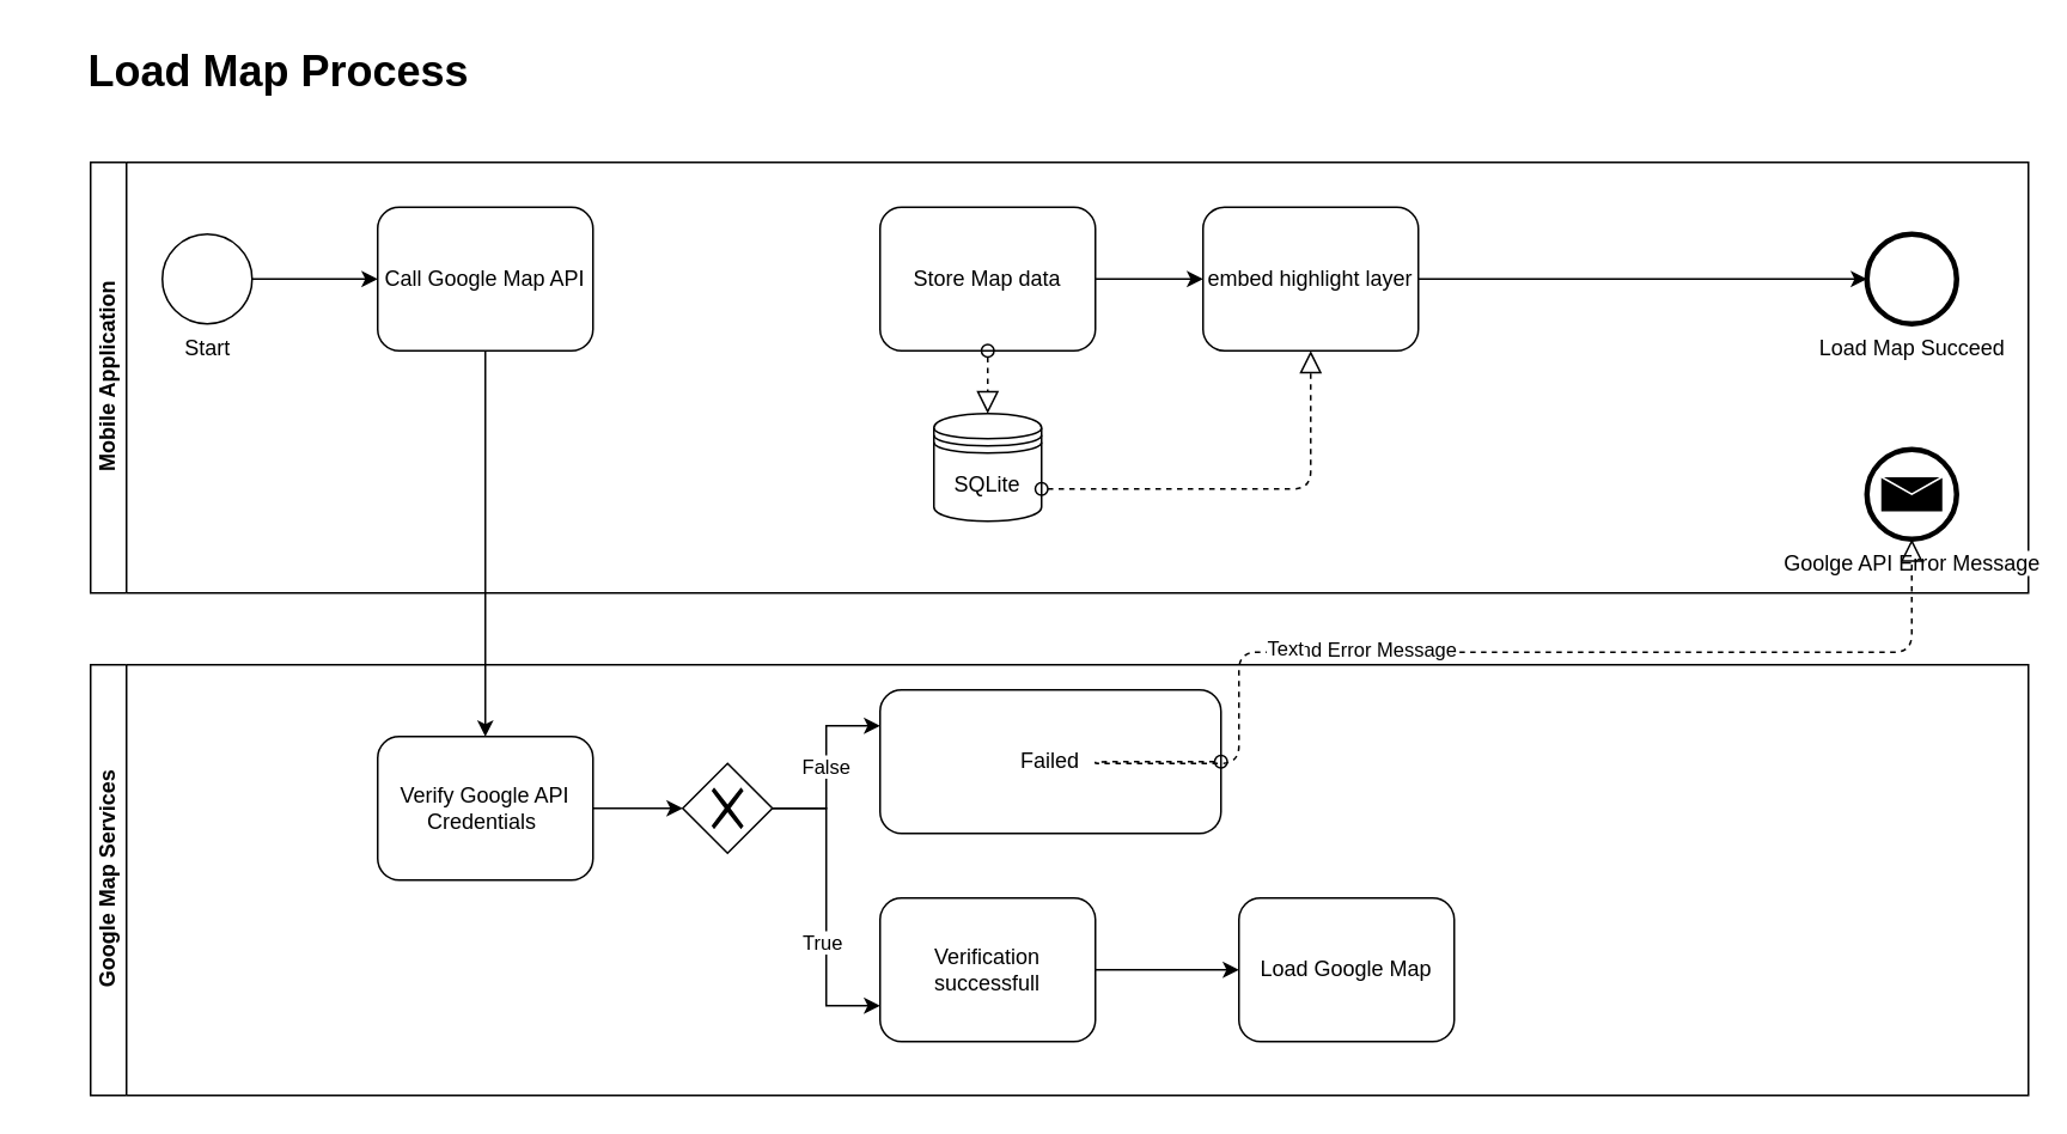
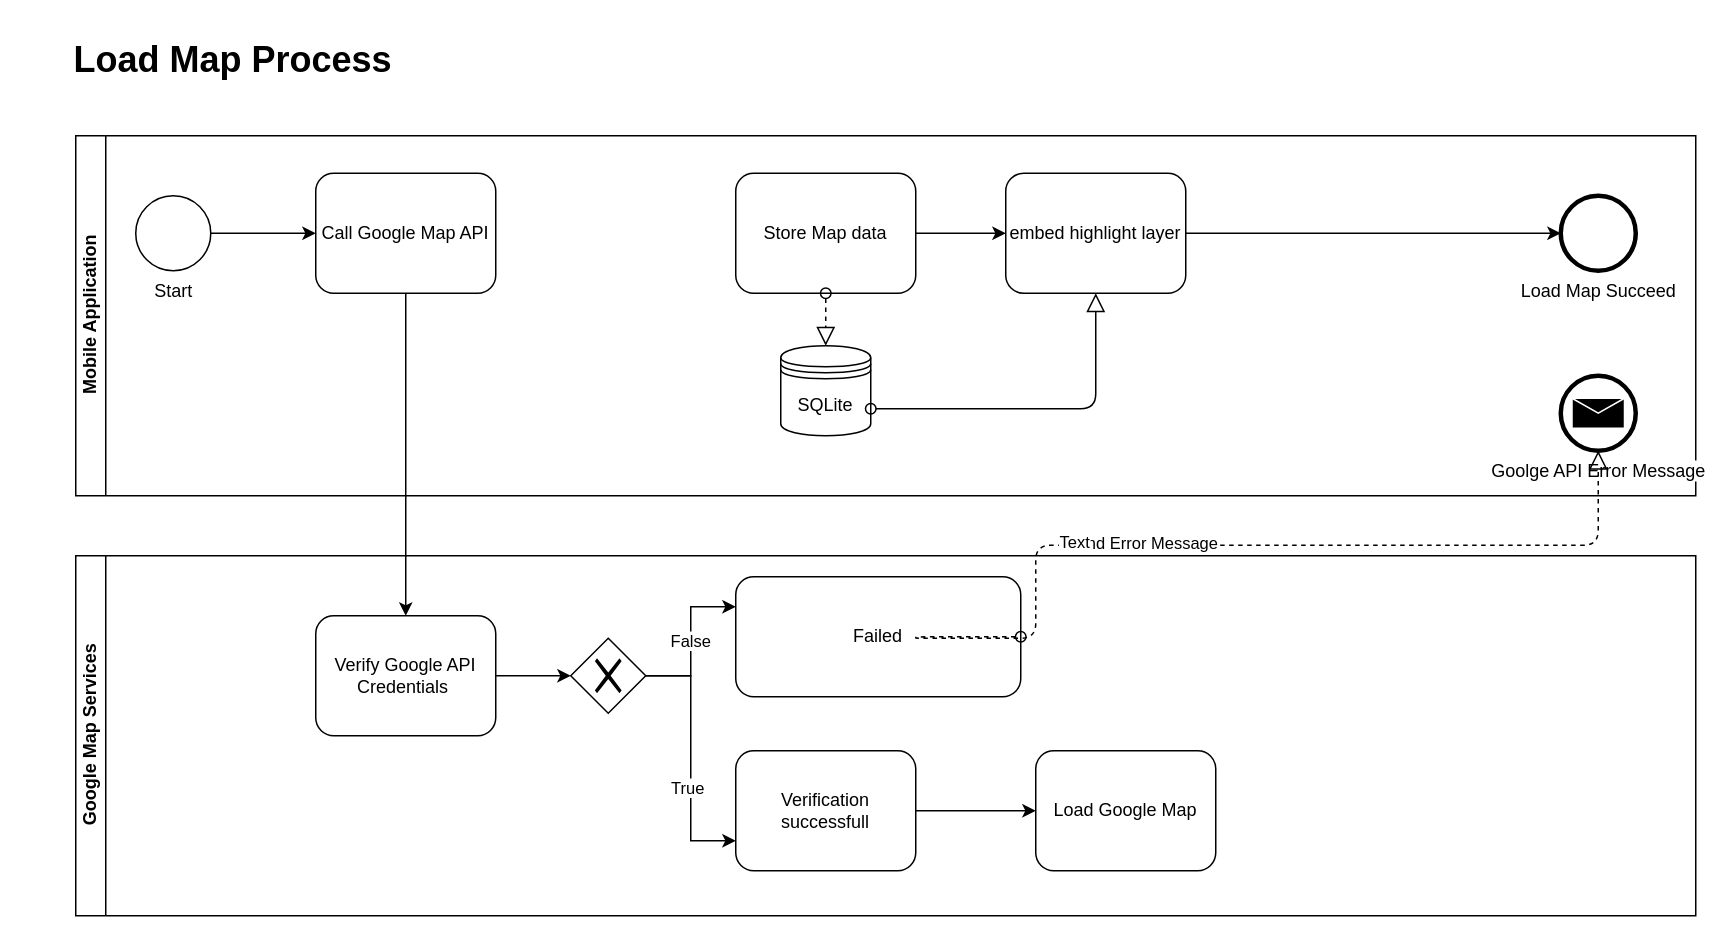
- <mxCell id="14" value="" style="startArrow=oval;startFill=0;startSize=7;endArrow=block;endFill=0;endSize=10;dashed=1;html=1;exitX=1;exitY=0.7;exitDx=0;exitDy=0;entryX=0.5;entryY=1;entryDx=0;entryDy=0;edgeStyle=orthogonalEdgeStyle;" edge="1" parent="2" source="8" target="13"><mxGeometry width="100" relative="1" as="geometry"><mxPoint x="160" y="200" as="sourcePoint" /><mxPoint x="260" y="200" as="targetPoint" /></mxGeometry></mxCell>
+ <mxCell id="14" value="" style="startArrow=oval;startFill=0;startSize=7;endArrow=block;endFill=0;endSize=10;dashed=0;html=1;exitX=1;exitY=0.7;exitDx=0;exitDy=0;entryX=0.5;entryY=1;entryDx=0;entryDy=0;edgeStyle=orthogonalEdgeStyle;" edge="1" parent="2" source="8" target="13"><mxGeometry width="100" relative="1" as="geometry"><mxPoint x="160" y="200" as="sourcePoint" /><mxPoint x="260" y="200" as="targetPoint" /></mxGeometry></mxCell>
